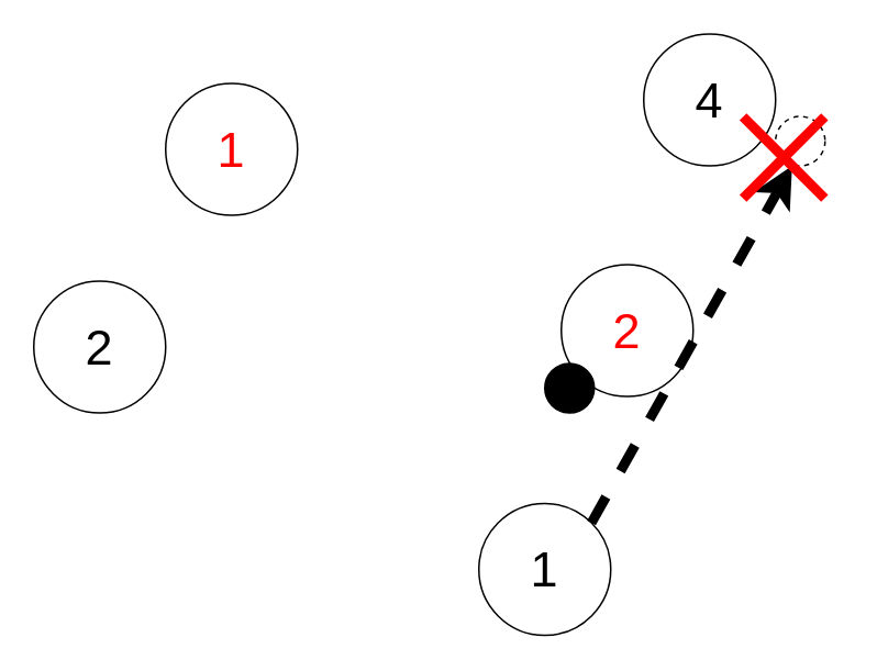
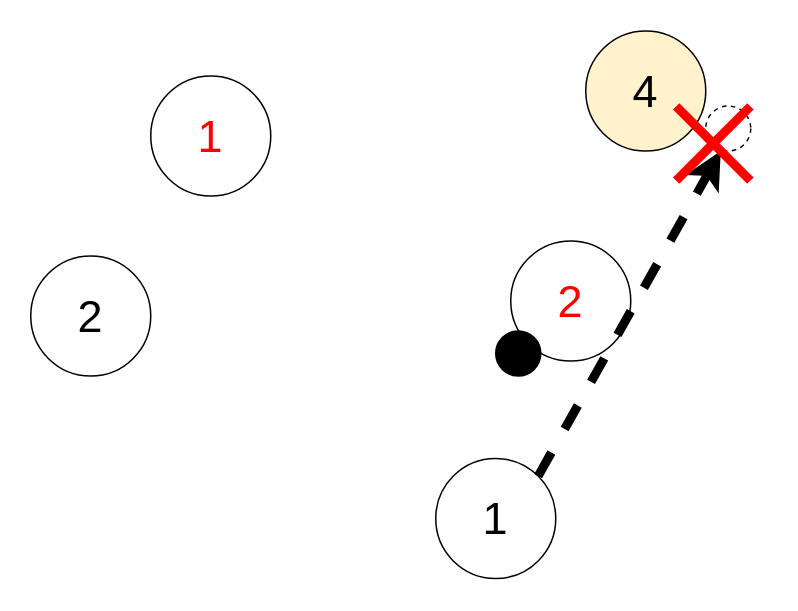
- <mxCell id="6" value="&lt;font style=&quot;font-size: 30px;&quot;&gt;4&lt;/font&gt;" style="ellipse;whiteSpace=wrap;html=1;aspect=fixed;" parent="1" vertex="1"><mxGeometry x="390" y="20" width="80" height="80" as="geometry" /></mxCell>
+ <mxCell id="6" value="&lt;font style=&quot;font-size: 30px;&quot;&gt;4&lt;/font&gt;" style="ellipse;whiteSpace=wrap;html=1;aspect=fixed;fillColor=#fff2cc;" parent="1" vertex="1"><mxGeometry x="390" y="20" width="80" height="80" as="geometry" /></mxCell>
